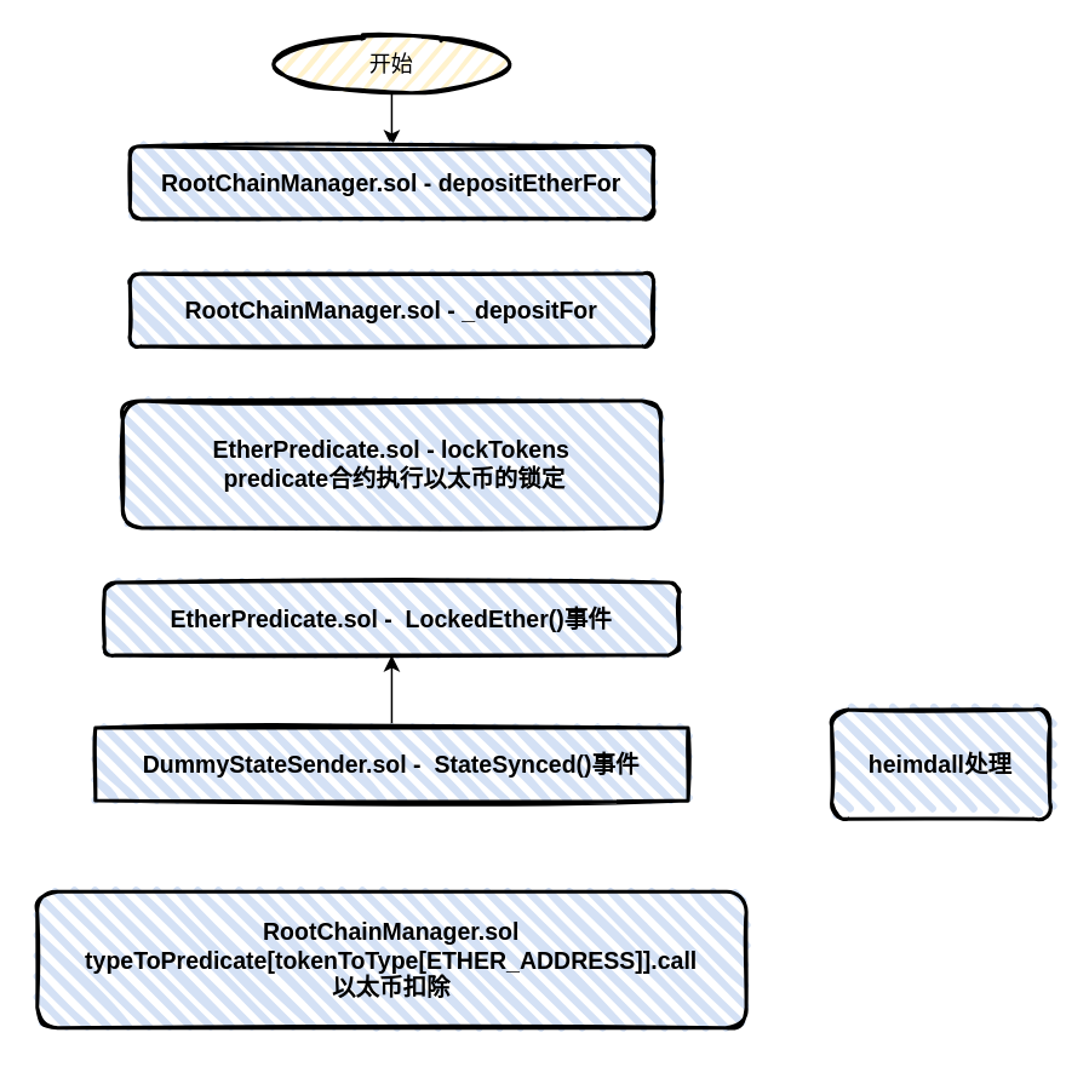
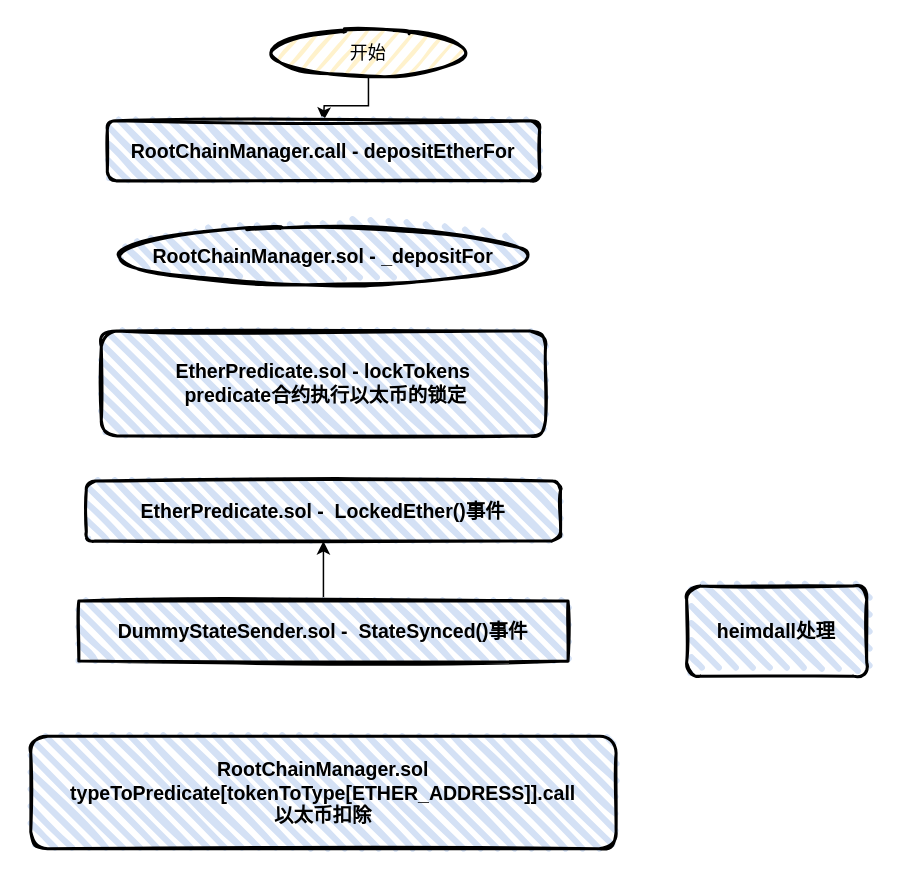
- <mxCell id="3" value="开始" style="ellipse;whiteSpace=wrap;html=1;strokeWidth=2;fillWeight=2;hachureGap=8;fillColor=#FFF2CC;fillStyle=dots;sketch=1;" vertex="1" parent="1"><mxGeometry x="147" y="20" width="136" height="30" as="geometry" /></mxCell>
+ <mxCell id="3" value="开始" style="ellipse;whiteSpace=wrap;html=1;strokeWidth=2;fillWeight=2;hachureGap=8;fillColor=#FFF2CC;fillStyle=dots;sketch=1;" vertex="1" parent="1"><mxGeometry x="177" y="20" width="136" height="30" as="geometry" /></mxCell>
- <mxCell id="4" value="&lt;b&gt;&lt;font style=&quot;font-size: 13px&quot;&gt;RootChainManager.sol -&amp;nbsp;depositEtherFor&lt;/font&gt;&lt;/b&gt;" style="rounded=1;whiteSpace=wrap;html=1;strokeWidth=2;fillWeight=4;hachureGap=8;hachureAngle=45;fillColor=#D4E1F5;sketch=1;" vertex="1" parent="1"><mxGeometry x="71" y="80" width="288" height="40" as="geometry" /></mxCell>
+ <mxCell id="4" value="&lt;b&gt;&lt;font style=&quot;font-size: 13px&quot;&gt;RootChainManager.call -&amp;nbsp;depositEtherFor&lt;/font&gt;&lt;/b&gt;" style="rounded=1;whiteSpace=wrap;html=1;strokeWidth=2;fillWeight=4;hachureGap=8;hachureAngle=45;fillColor=#D4E1F5;sketch=1;" vertex="1" parent="1"><mxGeometry x="71" y="80" width="288" height="40" as="geometry" /></mxCell>
- <mxCell id="5" value="&lt;b&gt;&lt;font style=&quot;font-size: 13px&quot;&gt;RootChainManager.sol -&amp;nbsp;_depositFor&lt;/font&gt;&lt;/b&gt;" style="rounded=1;whiteSpace=wrap;html=1;strokeWidth=2;fillWeight=4;hachureGap=8;hachureAngle=45;fillColor=#D4E1F5;sketch=1;" vertex="1" parent="1"><mxGeometry x="71" y="150" width="288" height="40" as="geometry" /></mxCell>
+ <mxCell id="5" value="&lt;b&gt;&lt;font style=&quot;font-size: 13px&quot;&gt;RootChainManager.sol -&amp;nbsp;_depositFor&lt;/font&gt;&lt;/b&gt;" style="ellipse;whiteSpace=wrap;html=1;strokeWidth=2;fillWeight=4;hachureGap=8;hachureAngle=45;fillColor=#D4E1F5;sketch=1;" vertex="1" parent="1"><mxGeometry x="71" y="150" width="288" height="40" as="geometry" /></mxCell>
